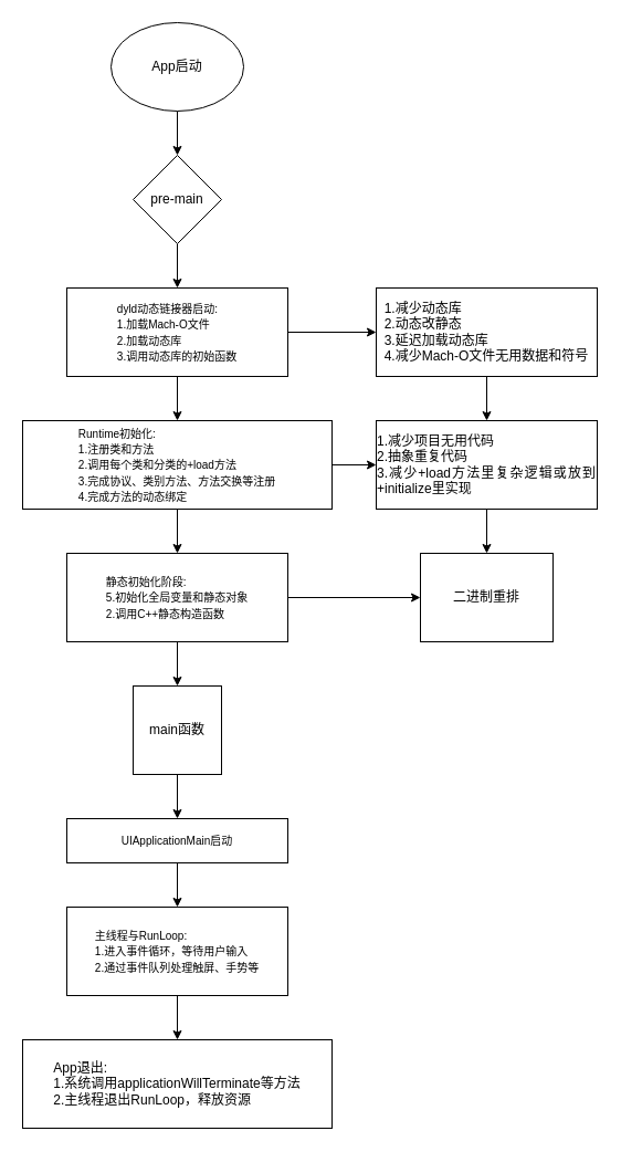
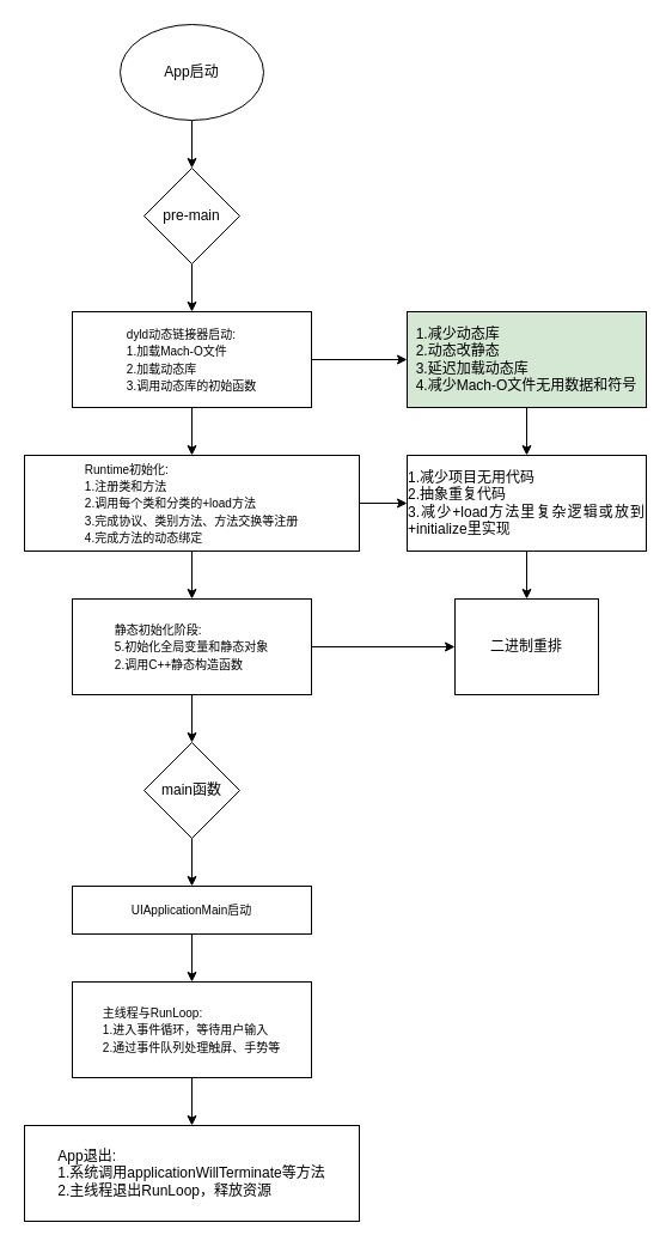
- <mxCell id="23" value="&lt;div style=&quot;text-align: justify;&quot;&gt;&lt;span style=&quot;background-color: initial;&quot;&gt;1.减少动态库&lt;/span&gt;&lt;/div&gt;&lt;div style=&quot;text-align: justify;&quot;&gt;2.动态改静态&lt;/div&gt;&lt;div style=&quot;text-align: justify;&quot;&gt;3.延迟加载动态库&lt;/div&gt;&lt;div style=&quot;text-align: justify;&quot;&gt;4.减少Mach-O文件无用数据和符号&lt;/div&gt;" style="rounded=0;whiteSpace=wrap;html=1;" vertex="1" parent="1"><mxGeometry x="340" y="260" width="200" height="80" as="geometry" /></mxCell>
+ <mxCell id="23" value="&lt;div style=&quot;text-align: justify;&quot;&gt;&lt;span style=&quot;background-color: initial;&quot;&gt;1.减少动态库&lt;/span&gt;&lt;/div&gt;&lt;div style=&quot;text-align: justify;&quot;&gt;2.动态改静态&lt;/div&gt;&lt;div style=&quot;text-align: justify;&quot;&gt;3.延迟加载动态库&lt;/div&gt;&lt;div style=&quot;text-align: justify;&quot;&gt;4.减少Mach-O文件无用数据和符号&lt;/div&gt;" style="rounded=0;whiteSpace=wrap;html=1;fillColor=#d5e8d4;" vertex="1" parent="1"><mxGeometry x="340" y="260" width="200" height="80" as="geometry" /></mxCell>
- <mxCell id="16" value="main函数" style="whiteSpace=wrap;html=1;rounded=0;" vertex="1" parent="1"><mxGeometry x="120" y="620" width="80" height="80" as="geometry" /></mxCell>
+ <mxCell id="16" value="main函数" style="rhombus;whiteSpace=wrap;html=1;" vertex="1" parent="1"><mxGeometry x="120" y="620" width="80" height="80" as="geometry" /></mxCell>
